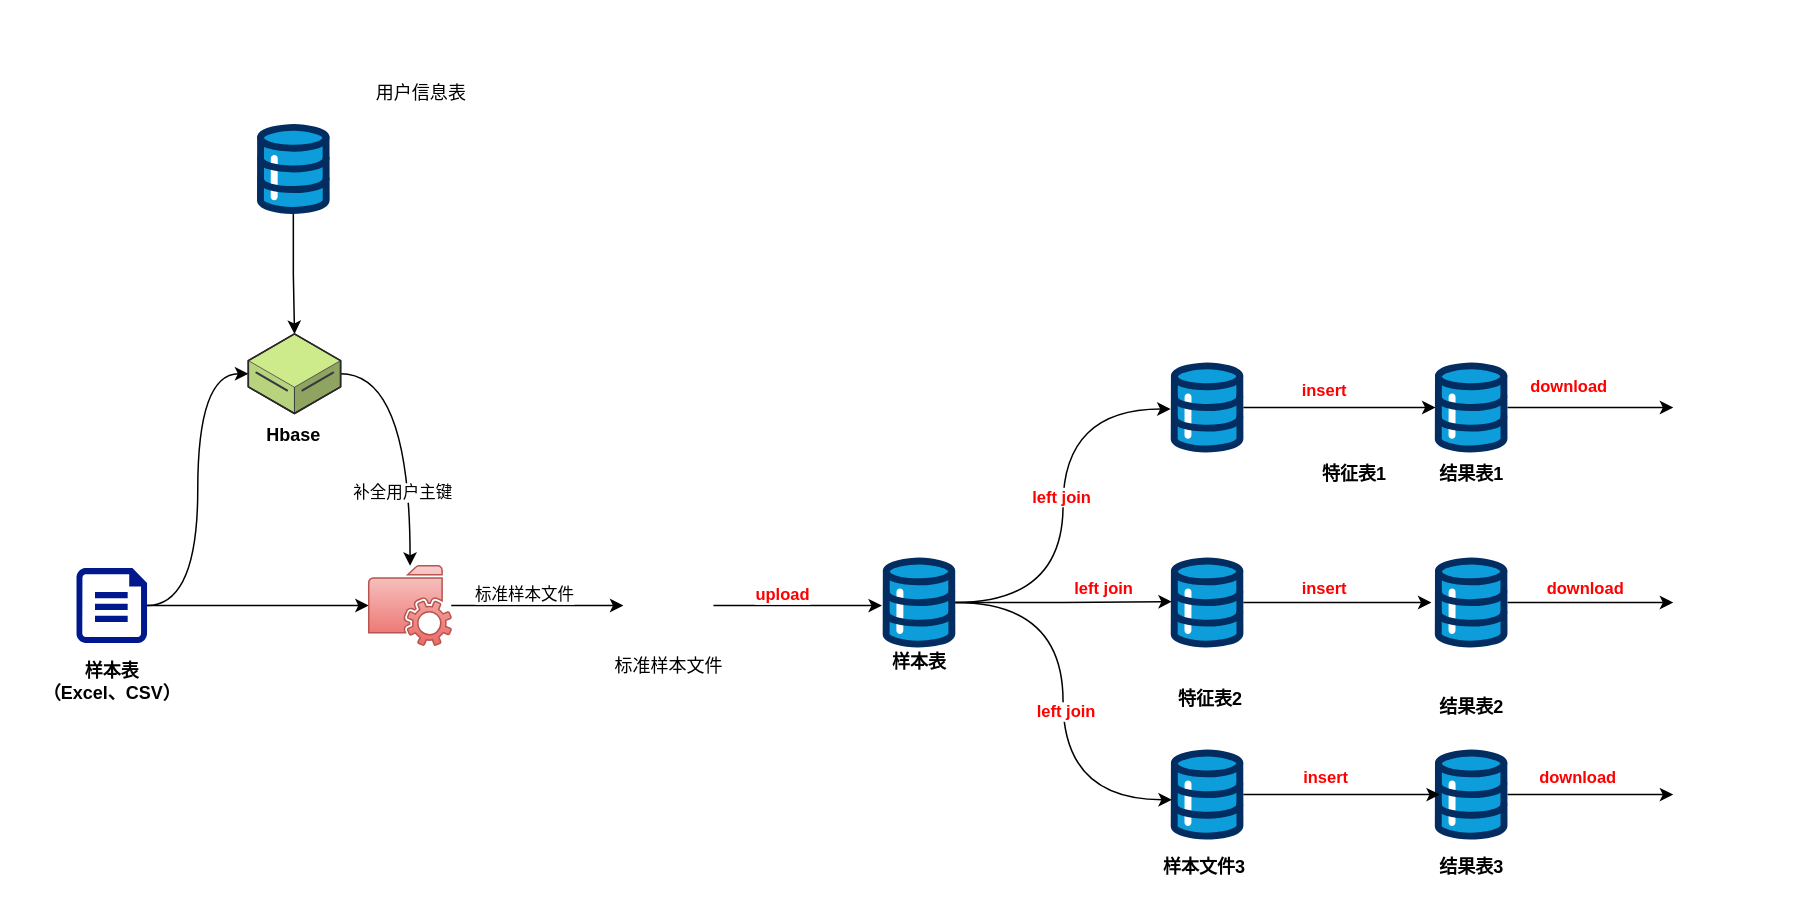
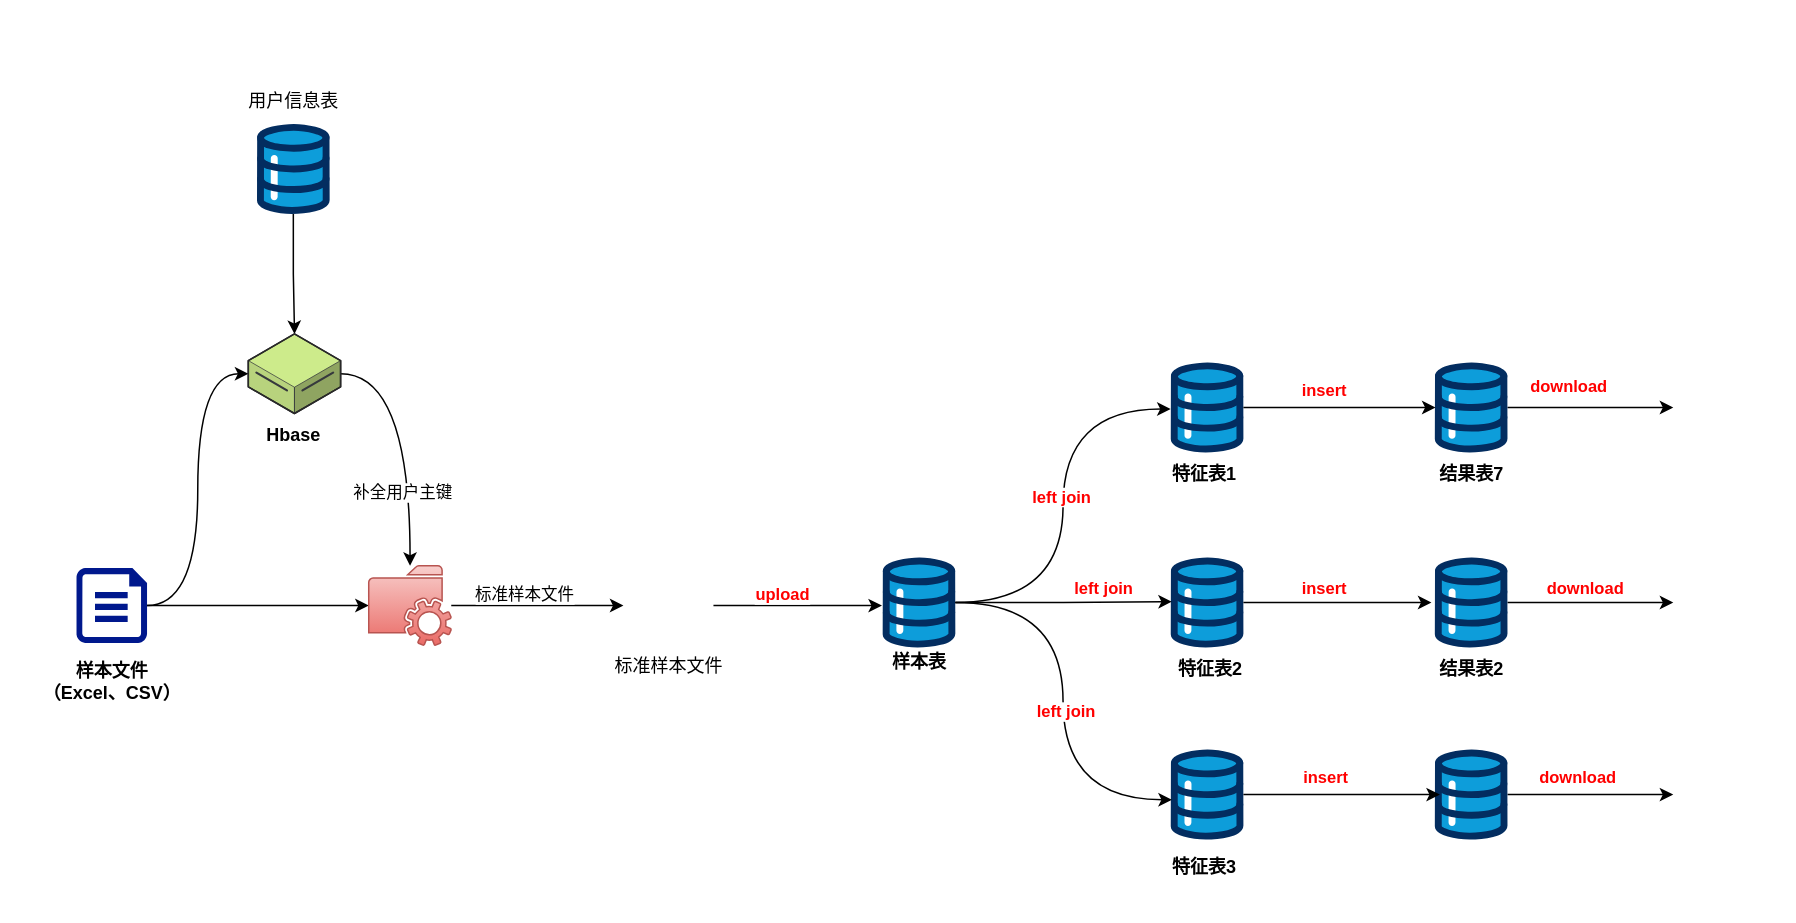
- <mxCell id="55" value="用户信息表" style="text;html=1;align=center;verticalAlign=middle;resizable=0;points=[];autosize=1;strokeColor=none;fillColor=none;" vertex="1" parent="1"><mxGeometry x="241" y="49" width="78" height="26" as="geometry" /></mxCell>
+ <mxCell id="55" value="用户信息表" style="text;html=1;align=center;verticalAlign=middle;resizable=0;points=[];autosize=1;strokeColor=none;fillColor=none;" vertex="1" parent="1"><mxGeometry x="156" y="54" width="78" height="26" as="geometry" /></mxCell>
- <mxCell id="12" value="特征表1" style="text;html=1;align=center;verticalAlign=middle;resizable=0;points=[];autosize=1;strokeColor=none;fillColor=none;fontStyle=1" parent="1" vertex="1"><mxGeometry x="866.7" y="301" width="70" height="30" as="geometry" /></mxCell>
+ <mxCell id="12" value="特征表1" style="text;html=1;align=center;verticalAlign=middle;resizable=0;points=[];autosize=1;strokeColor=none;fillColor=none;fontStyle=1" parent="1" vertex="1"><mxGeometry x="766.7" y="301" width="70" height="30" as="geometry" /></mxCell>
- <mxCell id="24" value="结果表1" style="text;html=1;align=center;verticalAlign=middle;resizable=0;points=[];autosize=1;strokeColor=none;fillColor=none;fontStyle=1" parent="1" vertex="1"><mxGeometry x="945" y="301" width="70" height="30" as="geometry" /></mxCell>
+ <mxCell id="24" value="结果表7" style="text;html=1;align=center;verticalAlign=middle;resizable=0;points=[];autosize=1;strokeColor=none;fillColor=none;fontStyle=1" parent="1" vertex="1"><mxGeometry x="945" y="301" width="70" height="30" as="geometry" /></mxCell>
- <mxCell id="7" value="样本表&lt;div&gt;（Excel、CSV）&lt;/div&gt;" style="text;html=1;align=center;verticalAlign=middle;resizable=0;points=[];autosize=1;strokeColor=none;fillColor=none;fontStyle=1" parent="1" vertex="1"><mxGeometry x="20" y="433" width="108" height="41" as="geometry" /></mxCell>
+ <mxCell id="7" value="样本文件&lt;div&gt;（Excel、CSV）&lt;/div&gt;" style="text;html=1;align=center;verticalAlign=middle;resizable=0;points=[];autosize=1;strokeColor=none;fillColor=none;fontStyle=1" parent="1" vertex="1"><mxGeometry x="20" y="433" width="108" height="41" as="geometry" /></mxCell>
- <mxCell id="14" value="特征表2" style="text;html=1;align=center;verticalAlign=middle;resizable=0;points=[];autosize=1;strokeColor=none;fillColor=none;fontStyle=1" parent="1" vertex="1"><mxGeometry x="770.7" y="451" width="70" height="30" as="geometry" /></mxCell>
+ <mxCell id="14" value="特征表2" style="text;html=1;align=center;verticalAlign=middle;resizable=0;points=[];autosize=1;strokeColor=none;fillColor=none;fontStyle=1" parent="1" vertex="1"><mxGeometry x="770.7" y="431" width="70" height="30" as="geometry" /></mxCell>
- <mxCell id="30" value="结果表2" style="text;html=1;align=center;verticalAlign=middle;resizable=0;points=[];autosize=1;strokeColor=none;fillColor=none;fontStyle=1" parent="1" vertex="1"><mxGeometry x="945" y="456" width="70" height="30" as="geometry" /></mxCell>
+ <mxCell id="30" value="结果表2" style="text;html=1;align=center;verticalAlign=middle;resizable=0;points=[];autosize=1;strokeColor=none;fillColor=none;fontStyle=1" parent="1" vertex="1"><mxGeometry x="945" y="431" width="70" height="30" as="geometry" /></mxCell>
- <mxCell id="16" value="样本文件3" style="text;html=1;align=center;verticalAlign=middle;resizable=0;points=[];autosize=1;strokeColor=none;fillColor=none;fontStyle=1" parent="1" vertex="1"><mxGeometry x="766.7" y="563" width="70" height="30" as="geometry" /></mxCell>
+ <mxCell id="16" value="特征表3" style="text;html=1;align=center;verticalAlign=middle;resizable=0;points=[];autosize=1;strokeColor=none;fillColor=none;fontStyle=1" parent="1" vertex="1"><mxGeometry x="766.7" y="563" width="70" height="30" as="geometry" /></mxCell>
- <mxCell id="36" value="结果表3" style="text;html=1;align=center;verticalAlign=middle;resizable=0;points=[];autosize=1;strokeColor=none;fillColor=none;fontStyle=1" parent="1" vertex="1"><mxGeometry x="945" y="563" width="70" height="30" as="geometry" /></mxCell>
